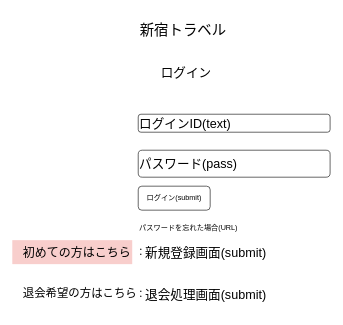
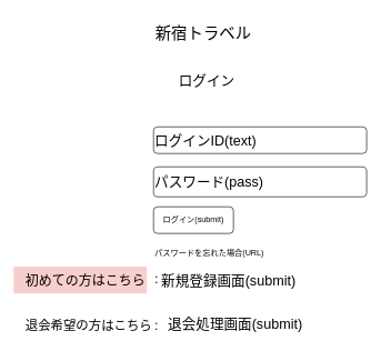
- <mxCell id="4" value="ログインID(text)" style="rounded=1;whiteSpace=wrap;html=1;fontSize=21;align=left;" vertex="1" parent="1"><mxGeometry x="230" y="190" width="320" height="30" as="geometry" /></mxCell>
+ <mxCell id="4" value="ログインID(text)" style="rounded=1;whiteSpace=wrap;html=1;fontSize=21;align=left;" vertex="1" parent="1"><mxGeometry x="230" y="190" width="320" height="40" as="geometry" /></mxCell>
- <mxCell id="13" value="退会処理画面(submit)" style="rounded=0;whiteSpace=wrap;html=1;fontSize=21;align=left;strokeColor=none;" vertex="1" parent="1"><mxGeometry x="240" y="475" width="285" height="30" as="geometry" /></mxCell>
+ <mxCell id="13" value="退会処理画面(submit)" style="rounded=0;whiteSpace=wrap;html=1;fontSize=21;align=left;strokeColor=none;" vertex="1" parent="1"><mxGeometry x="250" y="470" width="285" height="30" as="geometry" /></mxCell>
